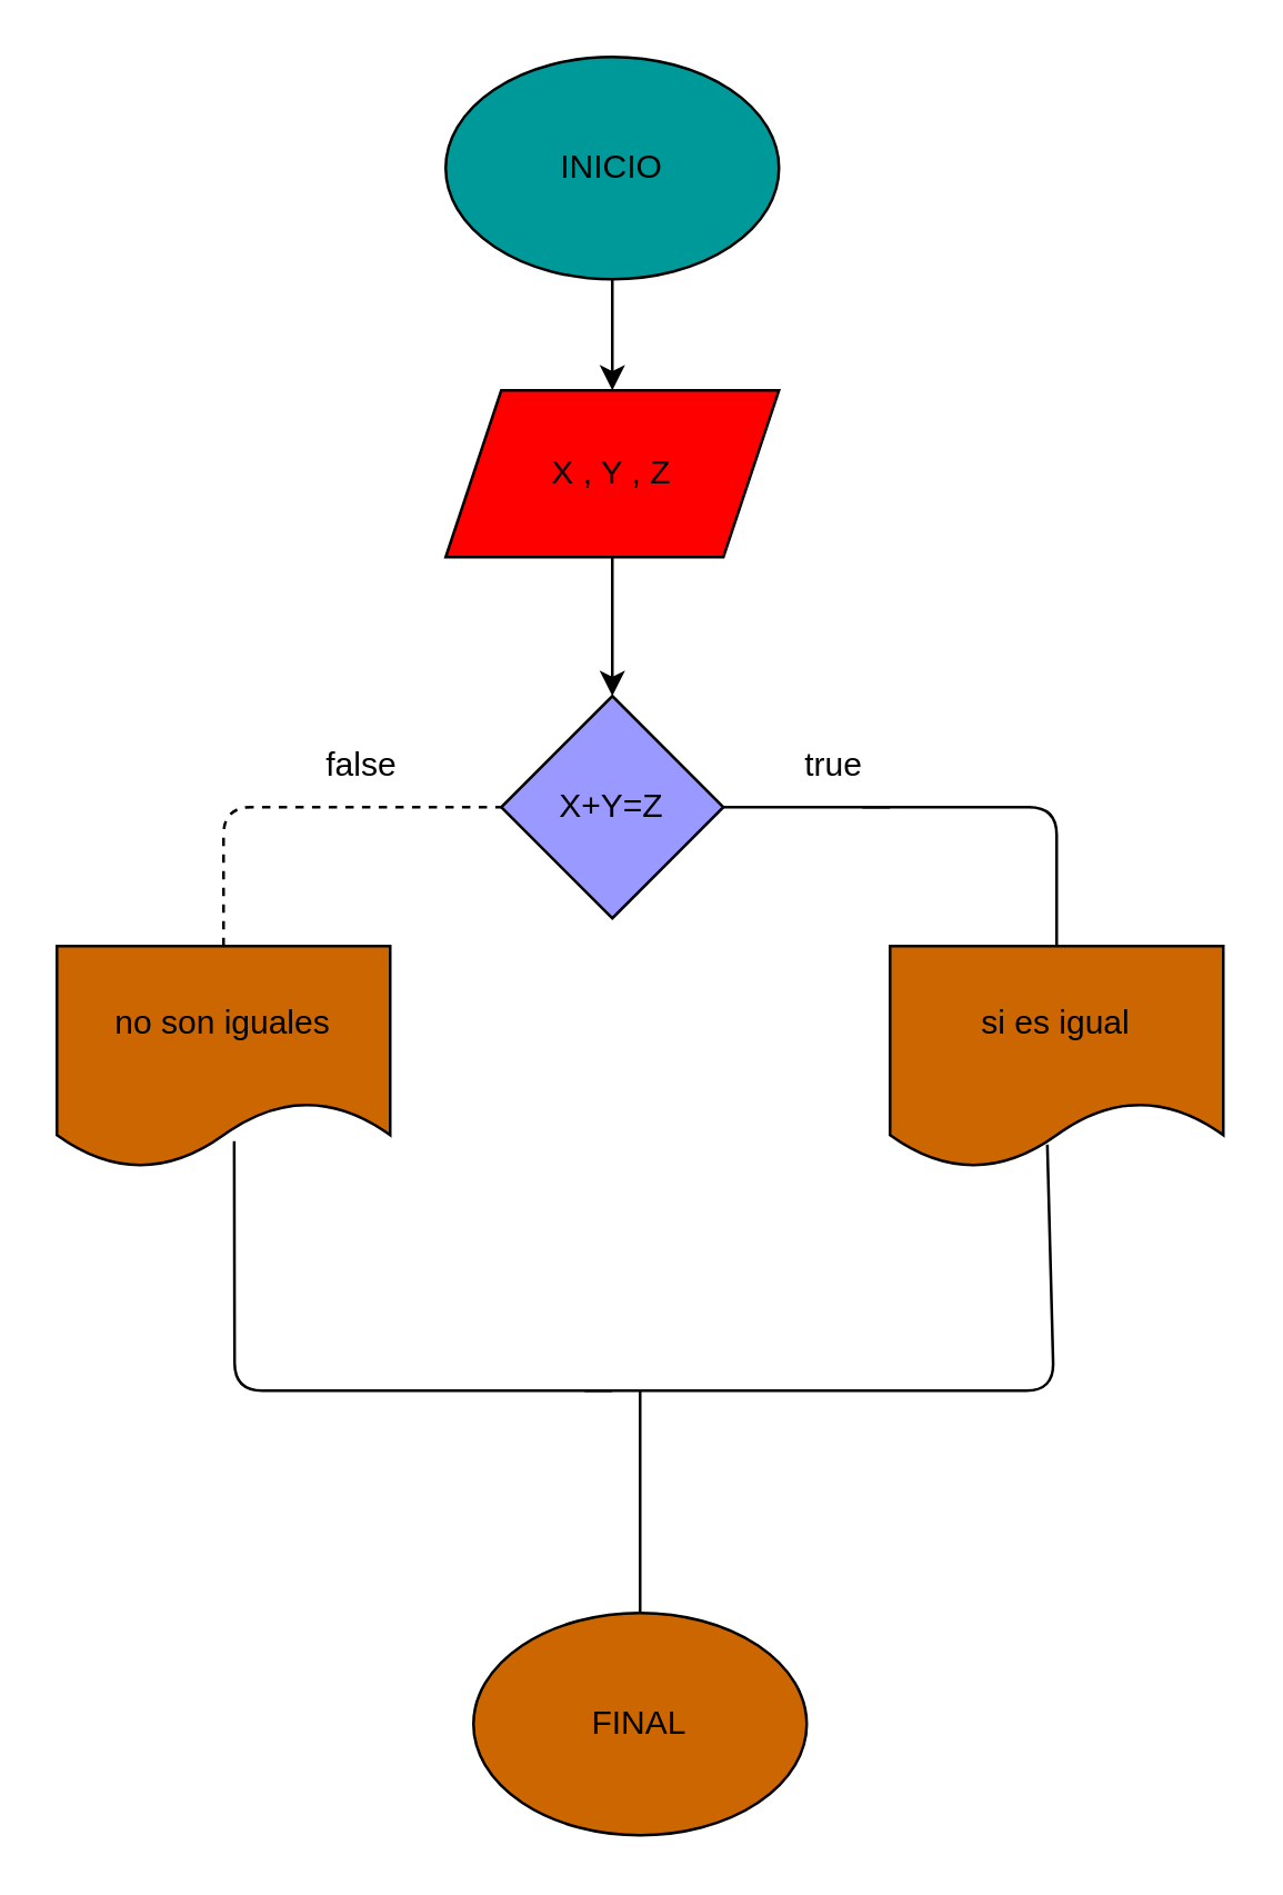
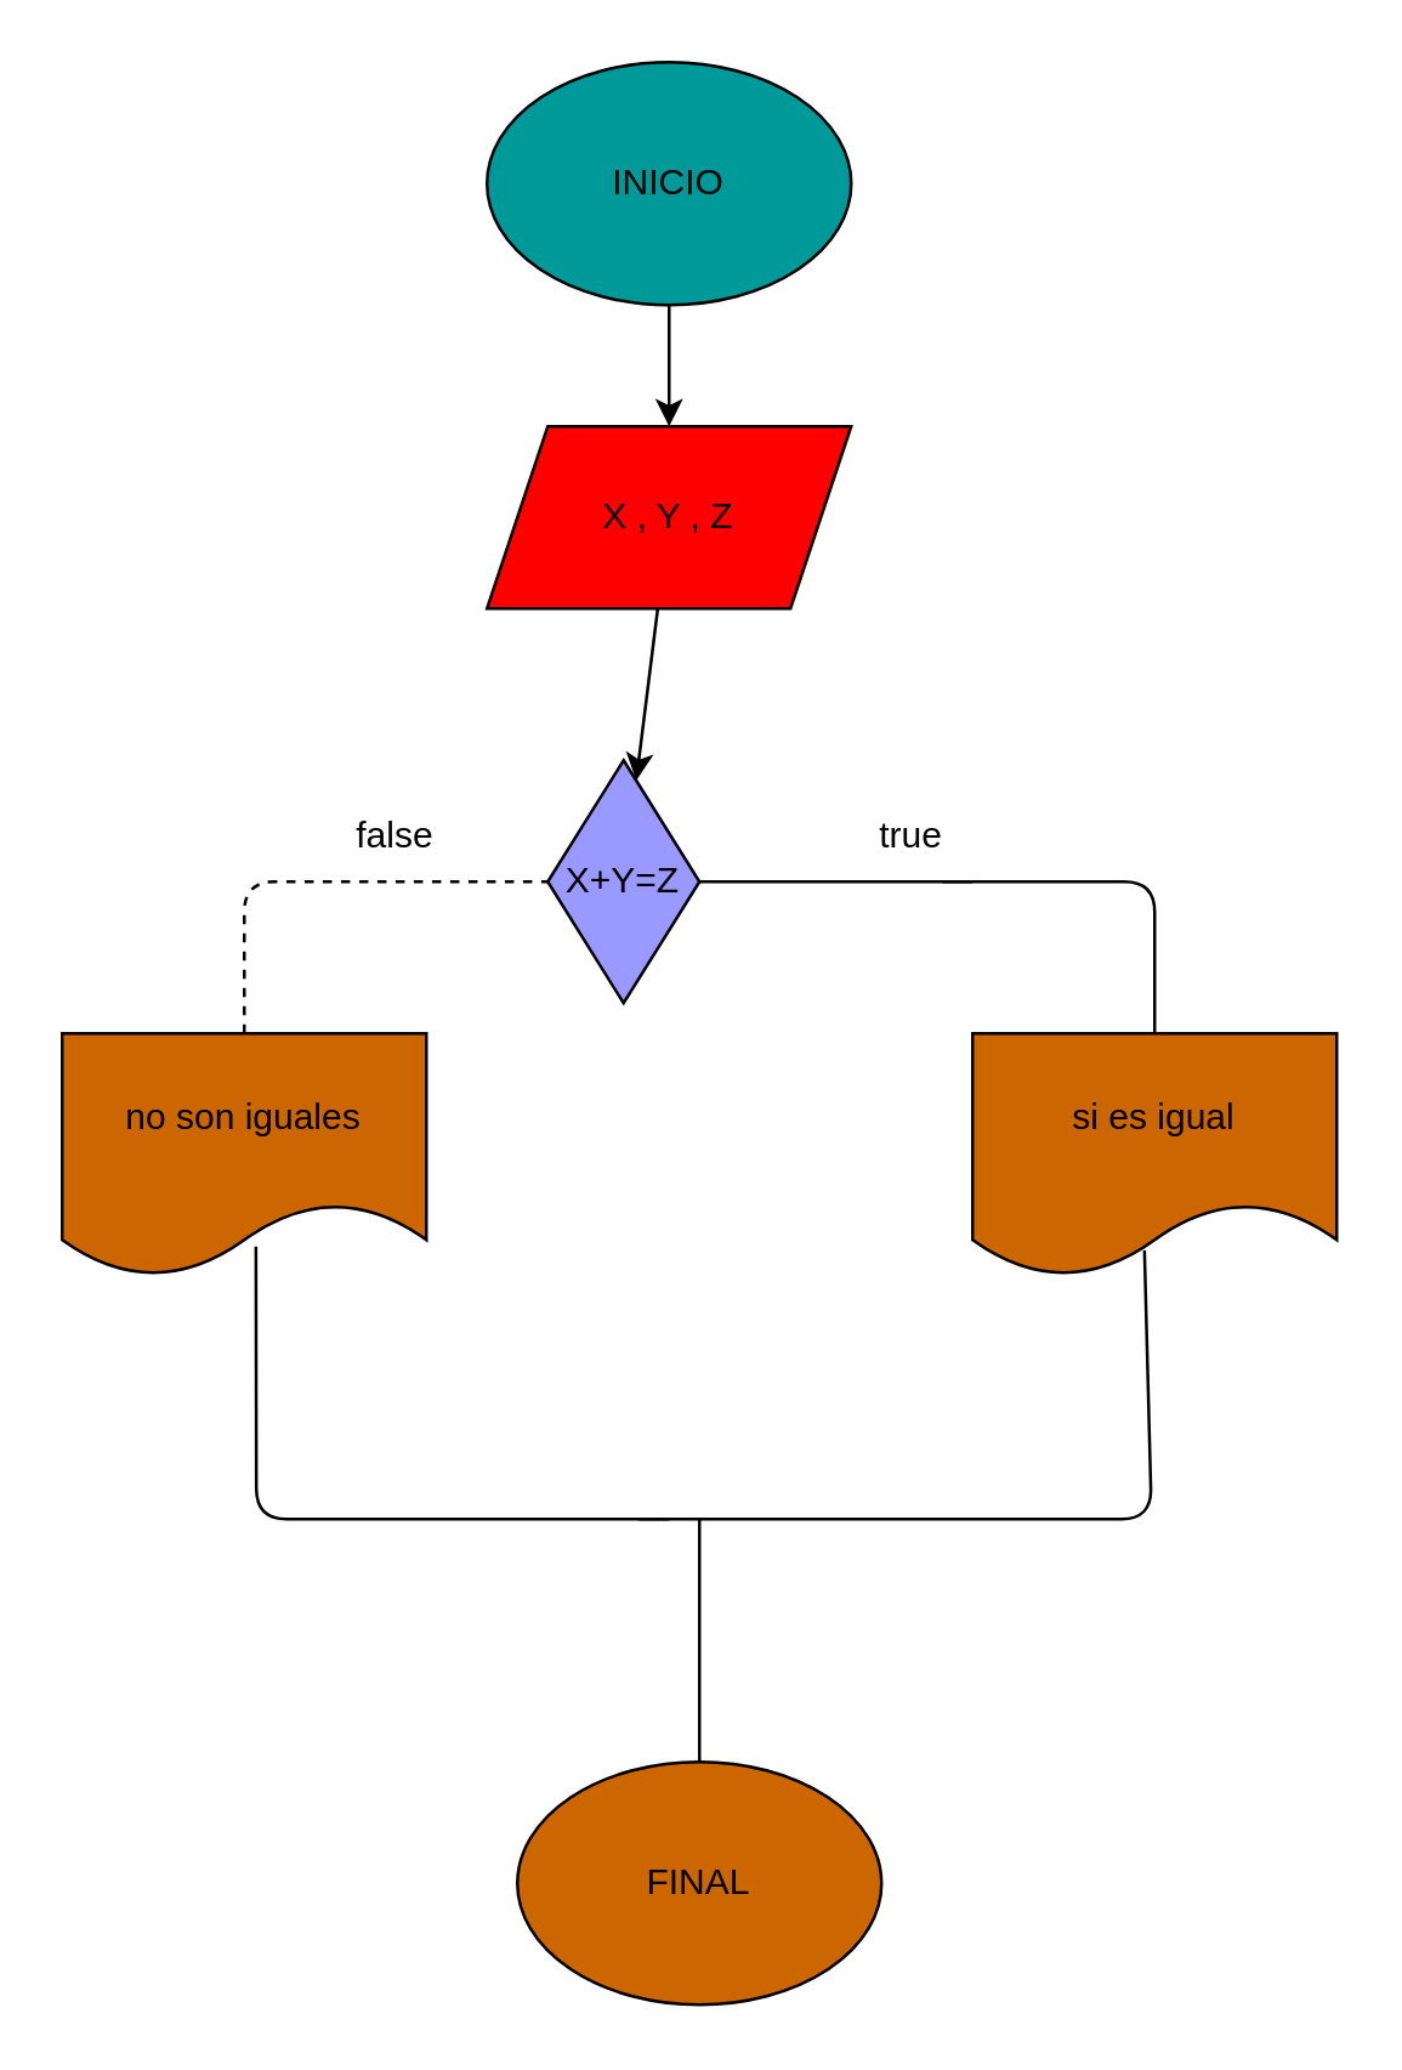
- <mxCell id="6" value="X+Y=Z" style="rhombus;whiteSpace=wrap;html=1;fillColor=#9999FF;" vertex="1" parent="1"><mxGeometry x="180" y="250" width="80" height="80" as="geometry" /></mxCell>
+ <mxCell id="6" value="X+Y=Z" style="rhombus;whiteSpace=wrap;html=1;fillColor=#9999FF;" vertex="1" parent="1"><mxGeometry x="180" y="250" width="50" height="80" as="geometry" /></mxCell>
